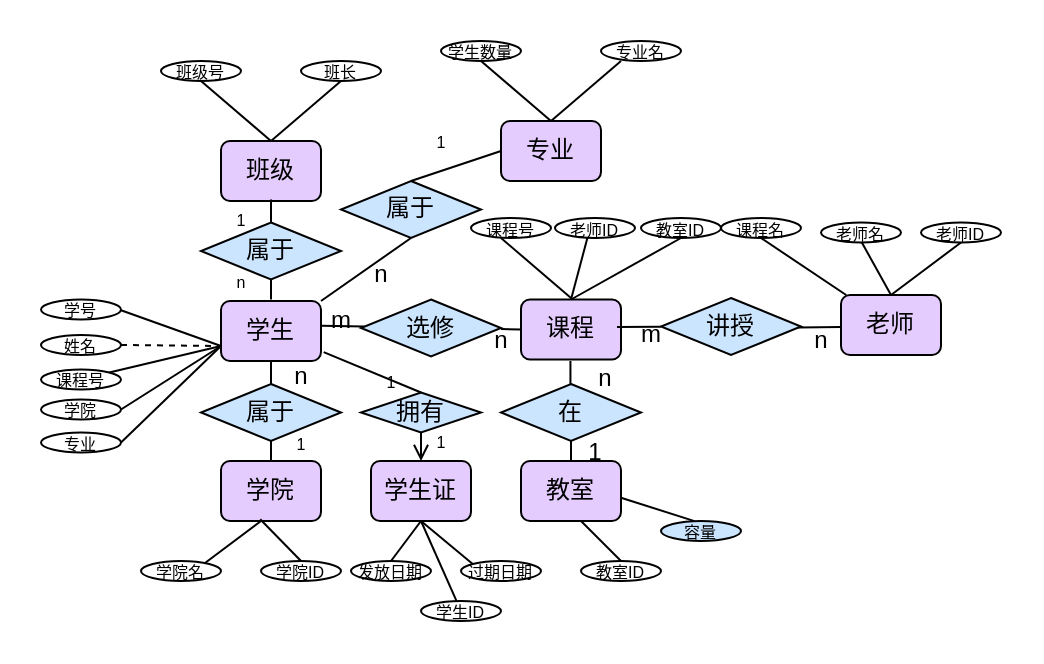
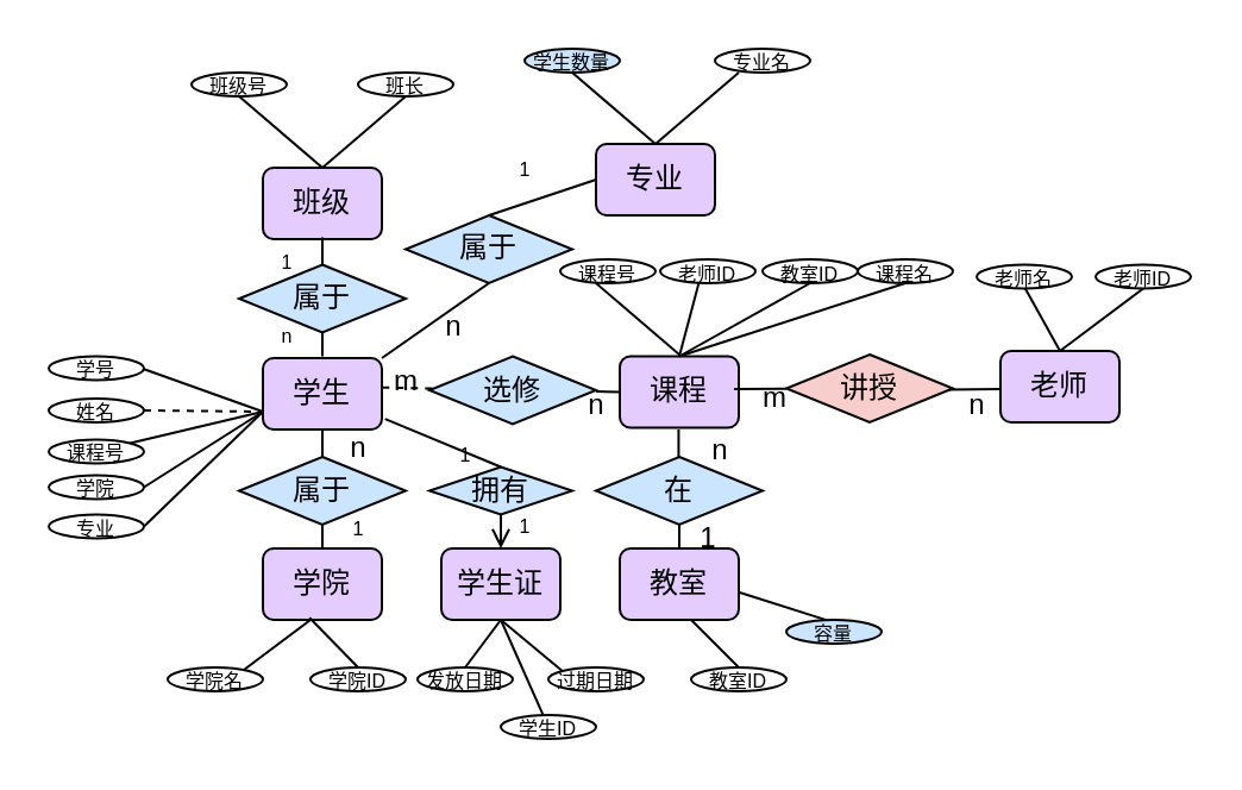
- <mxCell id="60" value="&lt;font style=&quot;font-size: 8px&quot;&gt;学生数量&lt;/font&gt;" style="ellipse;whiteSpace=wrap;html=1;" vertex="1" parent="1"><mxGeometry x="220" y="20" width="40" height="10" as="geometry" /></mxCell>
+ <mxCell id="60" value="&lt;font style=&quot;font-size: 8px&quot;&gt;学生数量&lt;/font&gt;" style="ellipse;whiteSpace=wrap;html=1;fillColor=#cce5ff;" vertex="1" parent="1"><mxGeometry x="220" y="20" width="40" height="10" as="geometry" /></mxCell>
- <mxCell id="69" value="" style="endArrow=none;html=1;rounded=0;elbow=vertical;exitX=0.5;exitY=1;exitDx=0;exitDy=0;" edge="1" parent="1" source="67" target="10"><mxGeometry width="50" height="50" relative="1" as="geometry"><mxPoint x="350" y="128.5" as="sourcePoint" /><mxPoint x="295" y="159.25" as="targetPoint" /></mxGeometry></mxCell>
+ <mxCell id="69" value="" style="endArrow=none;html=1;rounded=0;elbow=vertical;entryX=0.5;entryY=0;entryDx=0;entryDy=0;exitX=0.5;exitY=1;exitDx=0;exitDy=0;" edge="1" parent="1" source="67" target="9"><mxGeometry width="50" height="50" relative="1" as="geometry"><mxPoint x="350" y="128.5" as="sourcePoint" /><mxPoint x="295" y="159.25" as="targetPoint" /></mxGeometry></mxCell>
- <mxCell id="6" value="" style="endArrow=none;html=1;rounded=0;elbow=vertical;exitX=1.003;exitY=0.411;exitDx=0;exitDy=0;exitPerimeter=0;" parent="1" source="2" target="7" edge="1"><mxGeometry width="50" height="50" relative="1" as="geometry"><mxPoint x="210" y="140" as="sourcePoint" /><mxPoint x="220" y="162" as="targetPoint" /></mxGeometry></mxCell>
+ <mxCell id="6" value="" style="endArrow=none;html=1;rounded=0;elbow=vertical;exitX=1.003;exitY=0.411;exitDx=0;exitDy=0;exitPerimeter=0;dashed=1;" parent="1" source="2" target="7" edge="1"><mxGeometry width="50" height="50" relative="1" as="geometry"><mxPoint x="210" y="140" as="sourcePoint" /><mxPoint x="220" y="162" as="targetPoint" /></mxGeometry></mxCell>
- <mxCell id="21" value="讲授" style="rhombus;whiteSpace=wrap;html=1;fillColor=#CCE5FF;" parent="1" vertex="1"><mxGeometry x="330" y="148.5" width="70" height="28.5" as="geometry" /></mxCell>
+ <mxCell id="21" value="讲授" style="rhombus;whiteSpace=wrap;html=1;fillColor=#f8cecc;" parent="1" vertex="1"><mxGeometry x="330" y="148.5" width="70" height="28.5" as="geometry" /></mxCell>
